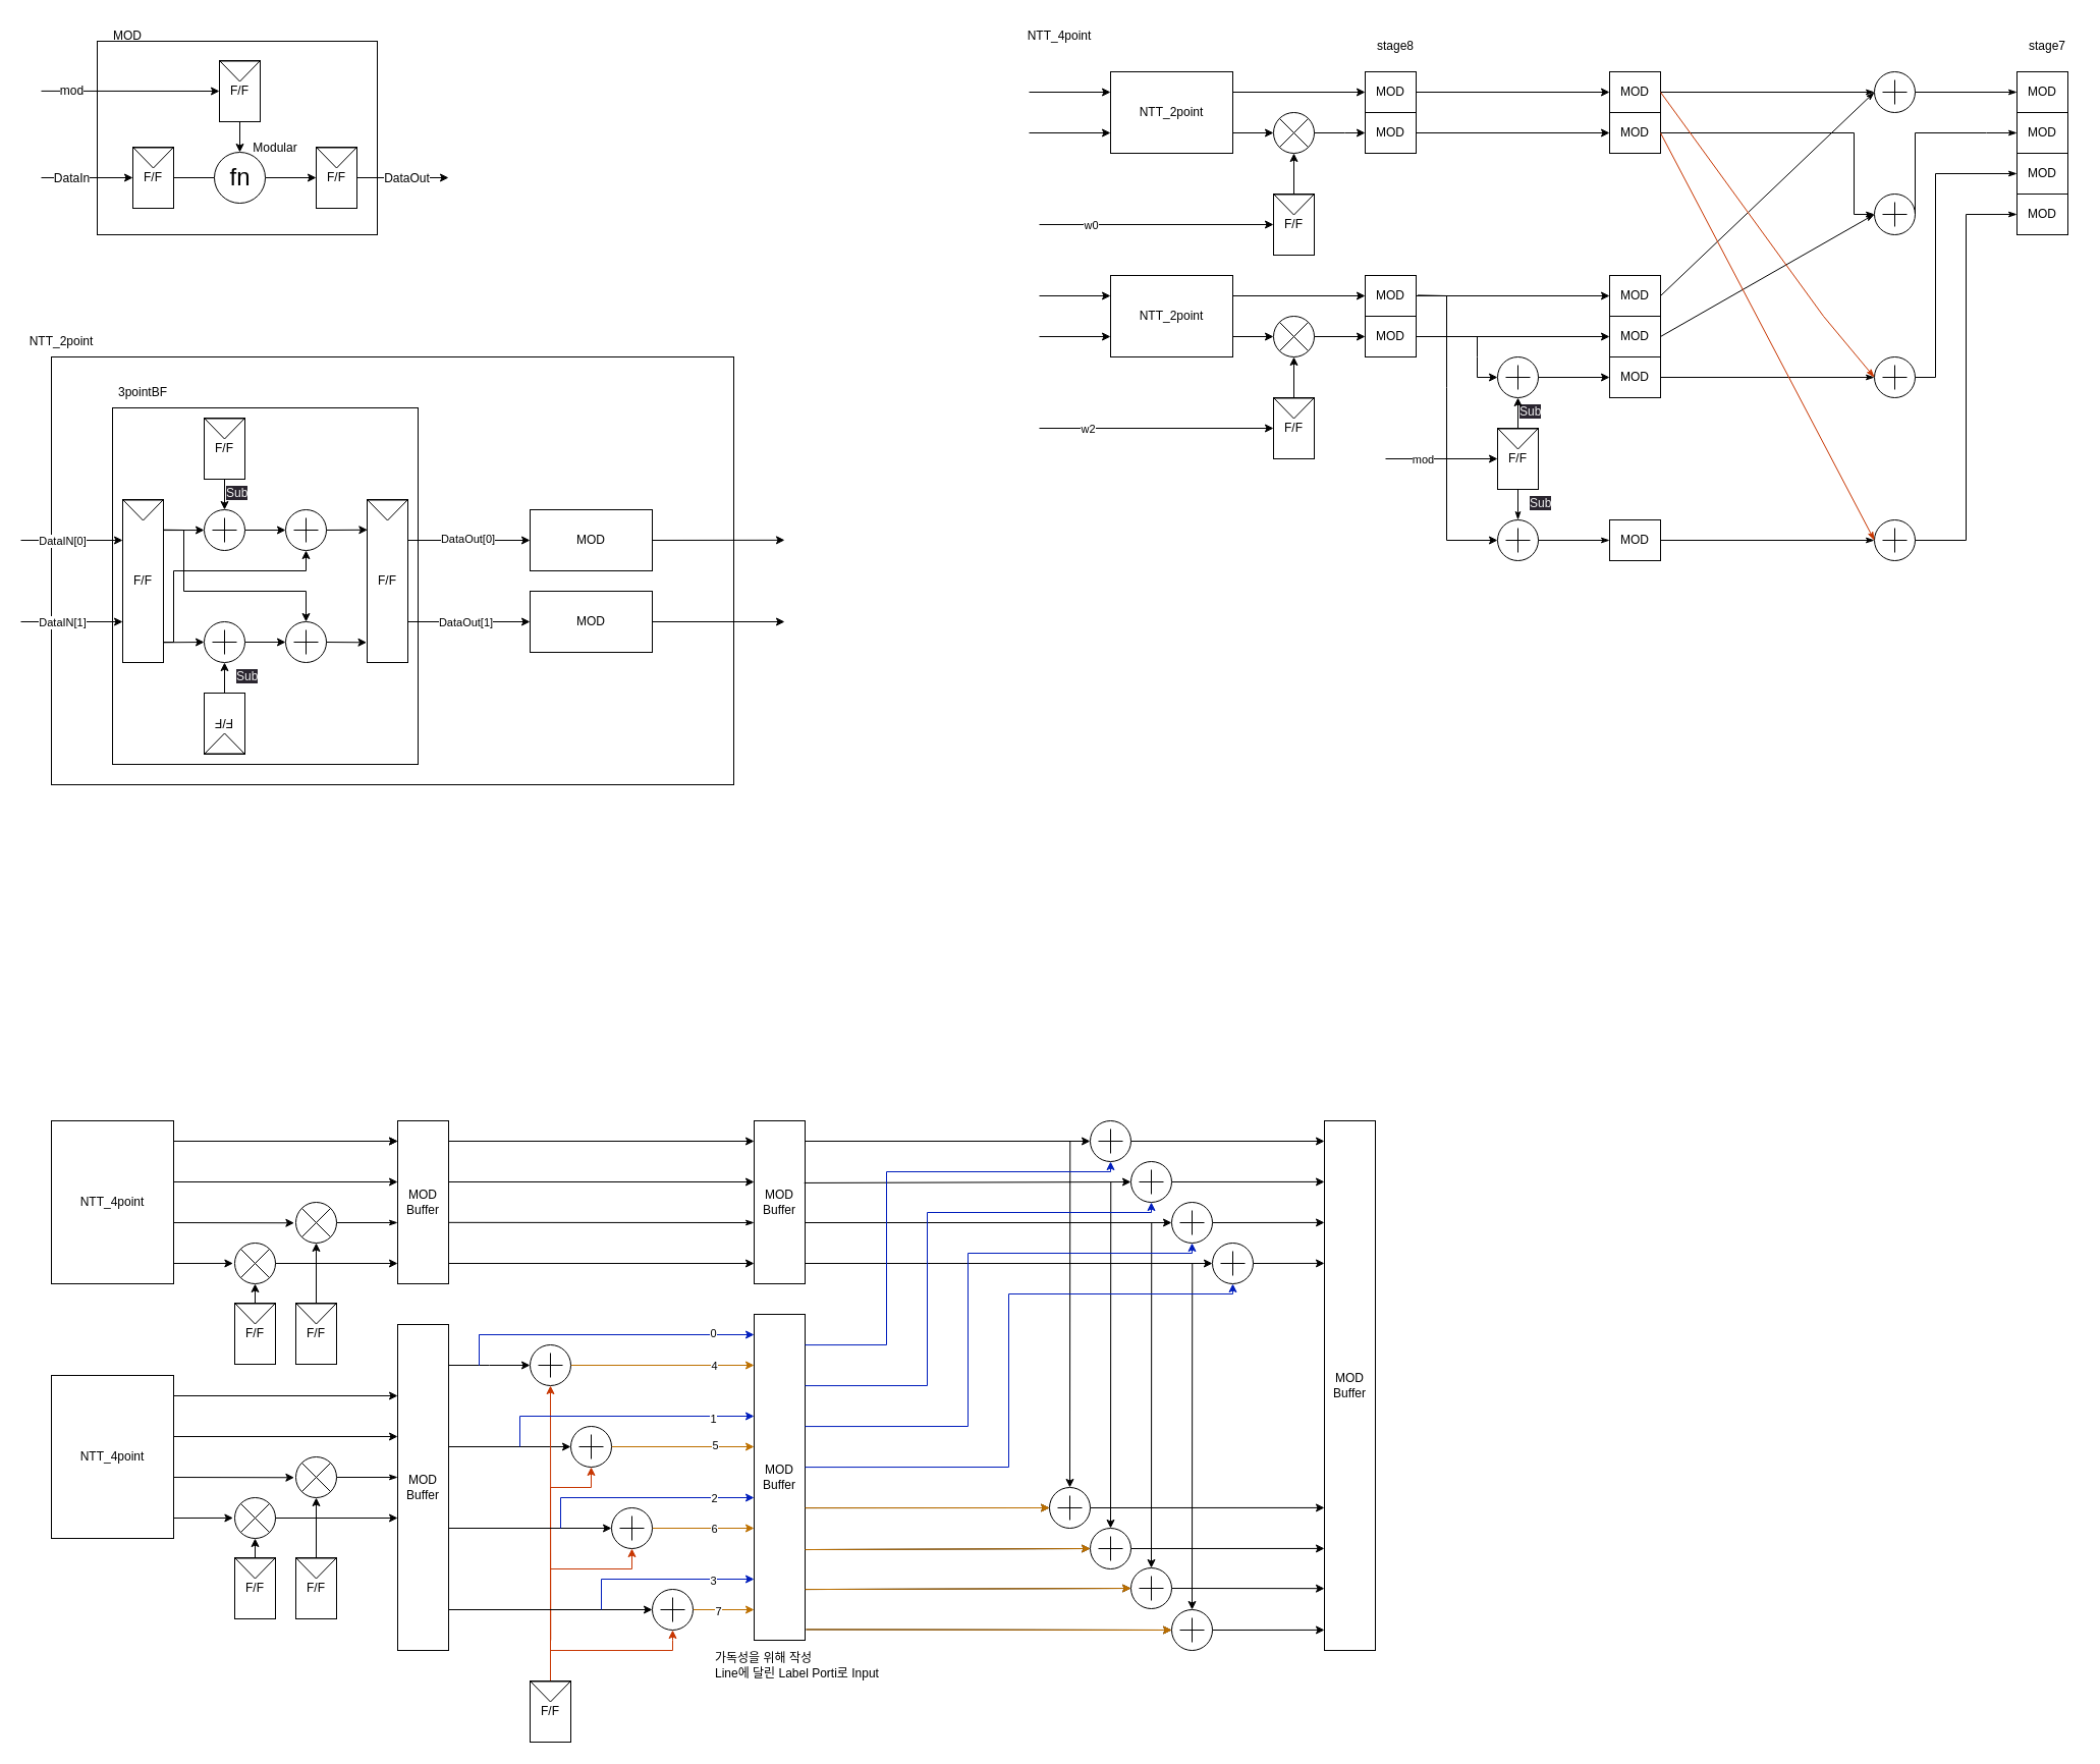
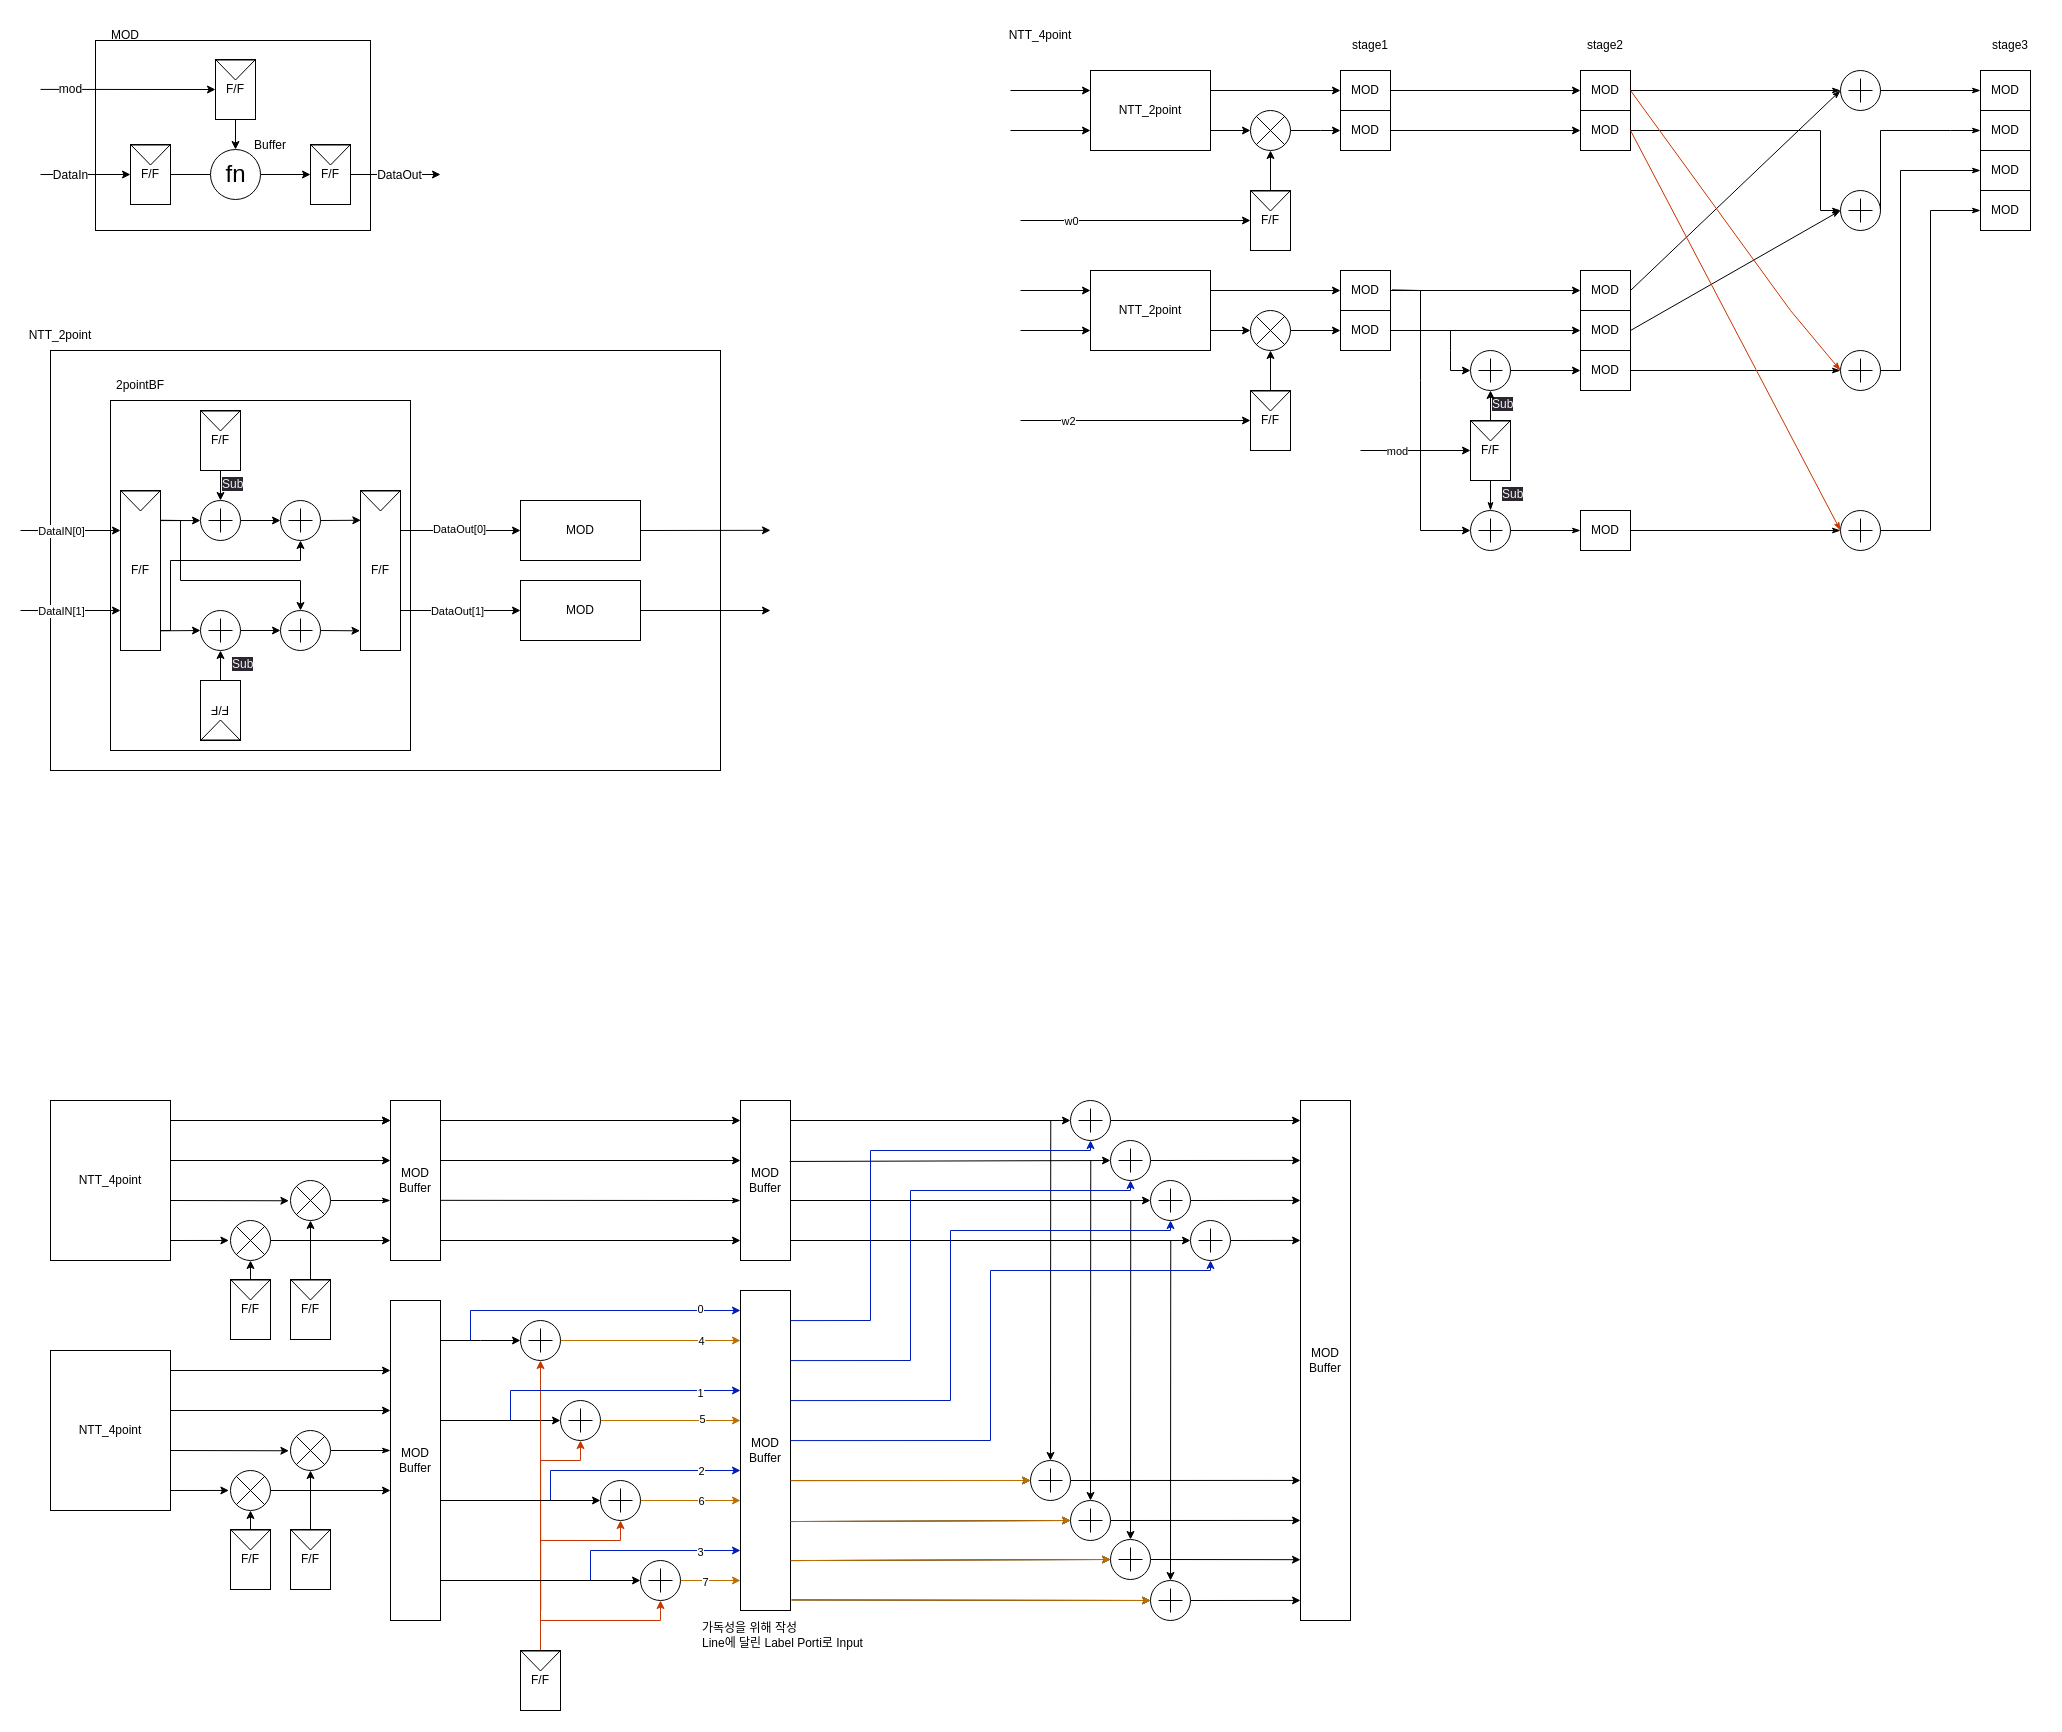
- <mxCell id="140" value="stage8" style="text;html=1;strokeColor=none;fillColor=none;align=center;verticalAlign=middle;whiteSpace=wrap;rounded=0;fontSize=12;" vertex="1" parent="67"><mxGeometry x="330" y="10" width="60" height="30" as="geometry" /></mxCell>
+ <mxCell id="140" value="stage1" style="text;html=1;strokeColor=none;fillColor=none;align=center;verticalAlign=middle;whiteSpace=wrap;rounded=0;fontSize=12;" vertex="1" parent="67"><mxGeometry x="330" y="10" width="60" height="30" as="geometry" /></mxCell>
+ <mxCell id="141" value="stage2" style="text;html=1;strokeColor=none;fillColor=none;align=center;verticalAlign=middle;whiteSpace=wrap;rounded=0;fontSize=12;" vertex="1" parent="67"><mxGeometry x="565" y="10" width="60" height="30" as="geometry" /></mxCell>
- <mxCell id="142" value="stage7" style="text;html=1;strokeColor=none;fillColor=none;align=center;verticalAlign=middle;whiteSpace=wrap;rounded=0;fontSize=12;" vertex="1" parent="67"><mxGeometry x="970" y="10" width="60" height="30" as="geometry" /></mxCell>
+ <mxCell id="142" value="stage3" style="text;html=1;strokeColor=none;fillColor=none;align=center;verticalAlign=middle;whiteSpace=wrap;rounded=0;fontSize=12;" vertex="1" parent="67"><mxGeometry x="970" y="10" width="60" height="30" as="geometry" /></mxCell>
- <mxCell id="56" value="Modular" style="text;html=1;strokeColor=none;fillColor=none;align=center;verticalAlign=middle;whiteSpace=wrap;rounded=0;fontSize=12;" parent="38" vertex="1"><mxGeometry x="200" y="110" width="60" height="30" as="geometry" /></mxCell>
+ <mxCell id="56" value="Buffer" style="text;html=1;strokeColor=none;fillColor=none;align=center;verticalAlign=middle;whiteSpace=wrap;rounded=0;fontSize=12;" parent="38" vertex="1"><mxGeometry x="200" y="110" width="60" height="30" as="geometry" /></mxCell>
- <mxCell id="35" value="3pointBF" style="text;html=1;strokeColor=none;fillColor=none;align=center;verticalAlign=middle;whiteSpace=wrap;rounded=0;" parent="1" vertex="1"><mxGeometry x="110" y="370" width="60" height="30" as="geometry" /></mxCell>
+ <mxCell id="35" value="2pointBF" style="text;html=1;strokeColor=none;fillColor=none;align=center;verticalAlign=middle;whiteSpace=wrap;rounded=0;" parent="1" vertex="1"><mxGeometry x="110" y="370" width="60" height="30" as="geometry" /></mxCell>
